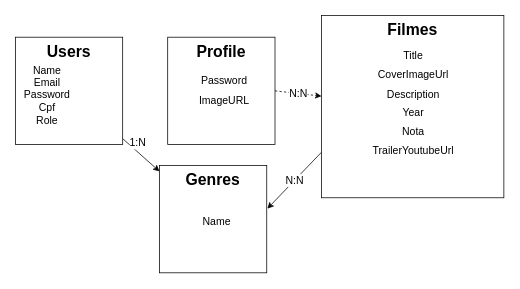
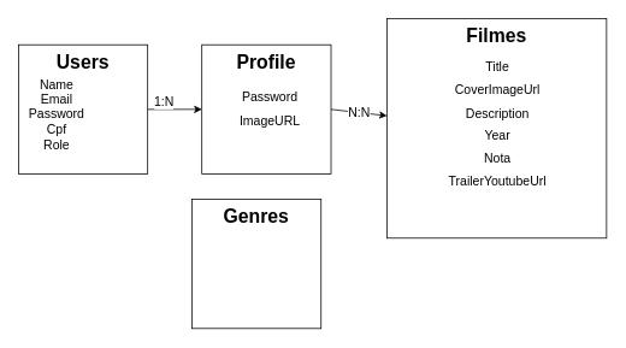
- <mxCell id="5" value="N:N" style="edgeStyle=none;html=1;exitX=1;exitY=0.5;exitDx=0;exitDy=0;fontFamily=Helvetica;fontSize=14;dashed=1;" edge="1" parent="1" source="6" target="9"><mxGeometry relative="1" as="geometry" /></mxCell>
+ <mxCell id="5" value="N:N" style="edgeStyle=none;html=1;exitX=1;exitY=0.5;exitDx=0;exitDy=0;fontFamily=Helvetica;fontSize=14;" edge="1" parent="1" source="6" target="9"><mxGeometry relative="1" as="geometry" /></mxCell>
- <mxCell id="2" value="1:N" style="edgeStyle=none;html=1;fontFamily=Helvetica;fontSize=14;" edge="1" parent="1" source="3" target="11"><mxGeometry x="-0.413" y="9" relative="1" as="geometry"><mxPoint as="offset" /></mxGeometry></mxCell>
+ <mxCell id="2" value="1:N" style="edgeStyle=none;html=1;fontFamily=Helvetica;fontSize=14;" edge="1" parent="1" source="3" target="6"><mxGeometry x="-0.413" y="9" relative="1" as="geometry"><mxPoint as="offset" /></mxGeometry></mxCell>
- <mxCell id="8" value="N:N" style="edgeStyle=none;html=1;exitX=0;exitY=0.75;exitDx=0;exitDy=0;entryX=1.006;entryY=0.402;entryDx=0;entryDy=0;entryPerimeter=0;fontFamily=Helvetica;fontSize=14;" edge="1" parent="1" source="9" target="11"><mxGeometry relative="1" as="geometry" /></mxCell>
- <mxCell id="12" value="&lt;font style=&quot;font-size: 14px&quot;&gt;Name&lt;br&gt;&lt;/font&gt;" style="text;html=1;resizable=0;autosize=1;align=center;verticalAlign=middle;points=[];fillColor=none;strokeColor=none;rounded=0;fontFamily=Helvetica;fontSize=21;" vertex="1" parent="1"><mxGeometry x="264" y="276" width="47" height="32" as="geometry" /></mxCell>
